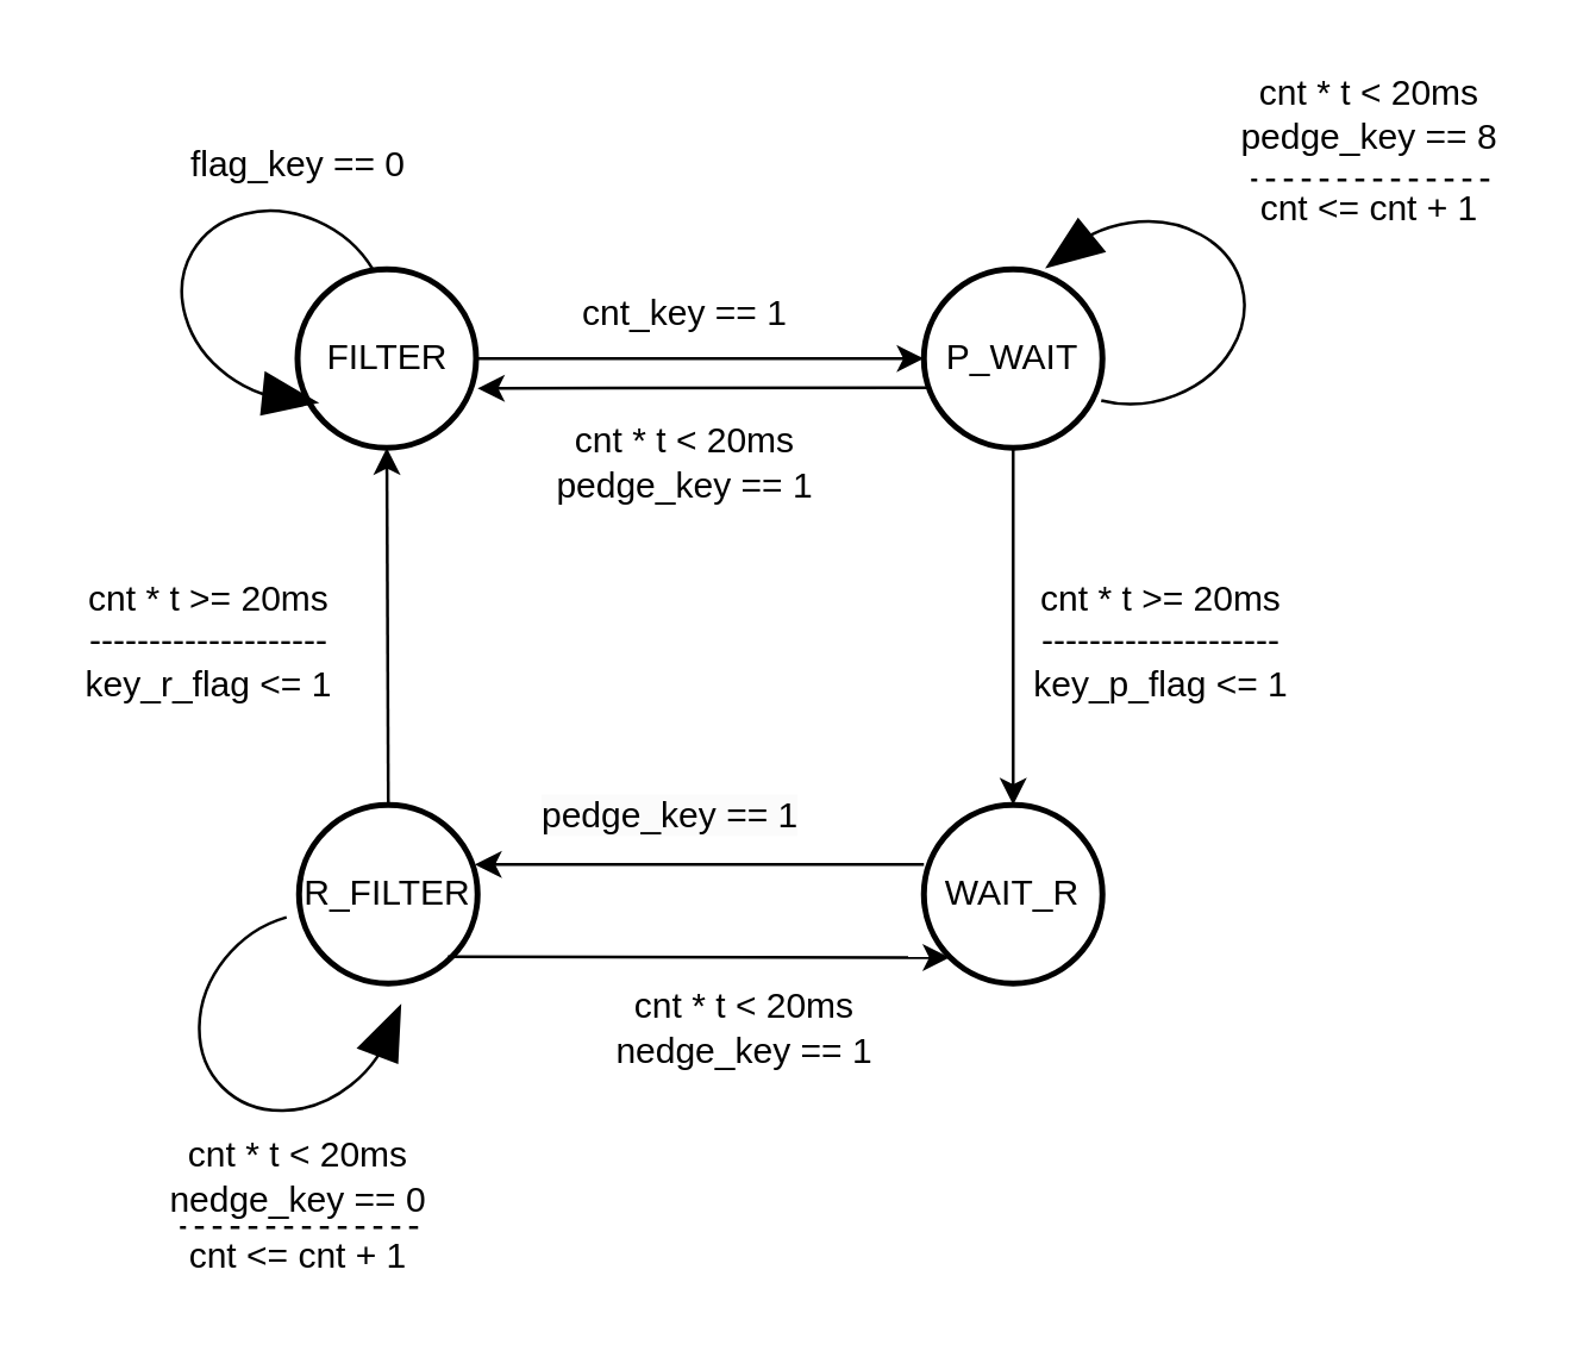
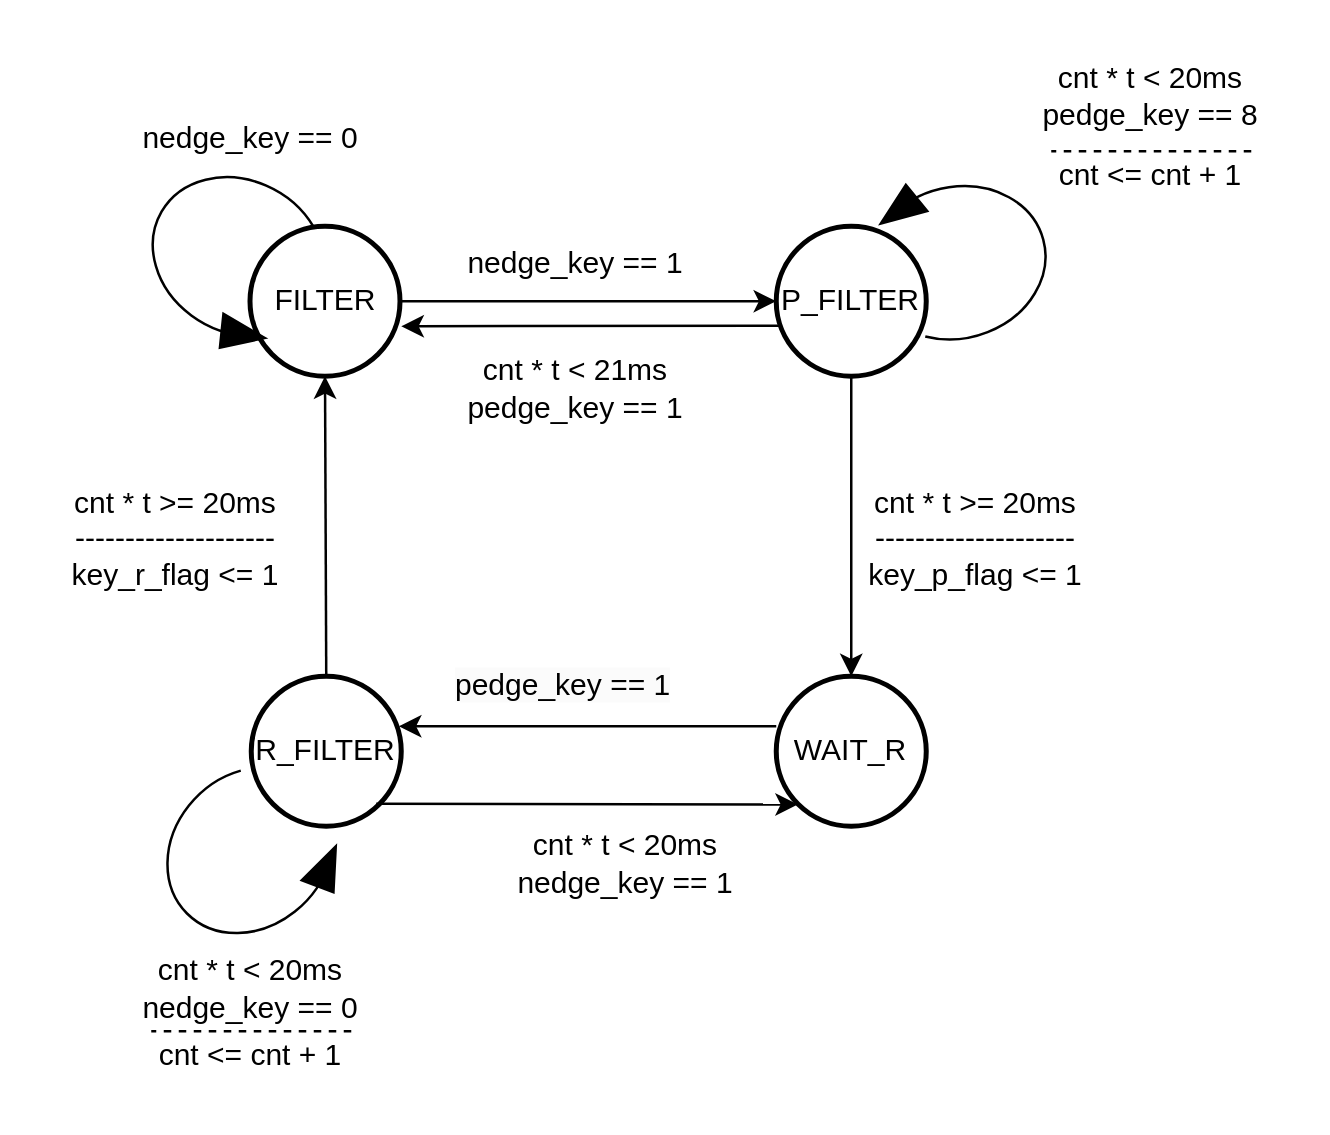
- <mxCell id="17" value="flag_key == 0" style="text;html=1;strokeColor=none;fillColor=none;align=center;verticalAlign=middle;whiteSpace=wrap;rounded=0;" parent="1" vertex="1"><mxGeometry x="50" y="40" width="100" height="30" as="geometry" /></mxCell>
+ <mxCell id="17" value="nedge_key == 0" style="text;html=1;strokeColor=none;fillColor=none;align=center;verticalAlign=middle;whiteSpace=wrap;rounded=0;" parent="1" vertex="1"><mxGeometry x="50" y="40" width="100" height="30" as="geometry" /></mxCell>
- <mxCell id="16" value="cnt_key == 1" style="text;html=1;strokeColor=none;fillColor=none;align=center;verticalAlign=middle;whiteSpace=wrap;rounded=0;" parent="1" vertex="1"><mxGeometry x="180" y="90" width="100" height="30" as="geometry" /></mxCell>
+ <mxCell id="16" value="nedge_key == 1" style="text;html=1;strokeColor=none;fillColor=none;align=center;verticalAlign=middle;whiteSpace=wrap;rounded=0;" parent="1" vertex="1"><mxGeometry x="180" y="90" width="100" height="30" as="geometry" /></mxCell>
- <mxCell id="8" value="P_WAIT" style="text;strokeColor=none;align=center;fillColor=none;html=1;verticalAlign=middle;whiteSpace=wrap;rounded=0;" parent="6" vertex="1"><mxGeometry y="15" width="60" height="30" as="geometry" /></mxCell>
+ <mxCell id="8" value="P_FILTER" style="text;strokeColor=none;align=center;fillColor=none;html=1;verticalAlign=middle;whiteSpace=wrap;rounded=0;" parent="6" vertex="1"><mxGeometry y="15" width="60" height="30" as="geometry" /></mxCell>
- <mxCell id="20" value="cnt * t &amp;lt; 20ms&lt;br&gt;pedge_key == 1" style="text;html=1;strokeColor=none;fillColor=none;align=center;verticalAlign=middle;whiteSpace=wrap;rounded=0;" parent="1" vertex="1"><mxGeometry x="180" y="140" width="100" height="30" as="geometry" /></mxCell>
+ <mxCell id="20" value="cnt * t &amp;lt; 21ms&lt;br&gt;pedge_key == 1" style="text;html=1;strokeColor=none;fillColor=none;align=center;verticalAlign=middle;whiteSpace=wrap;rounded=0;" parent="1" vertex="1"><mxGeometry x="180" y="140" width="100" height="30" as="geometry" /></mxCell>
